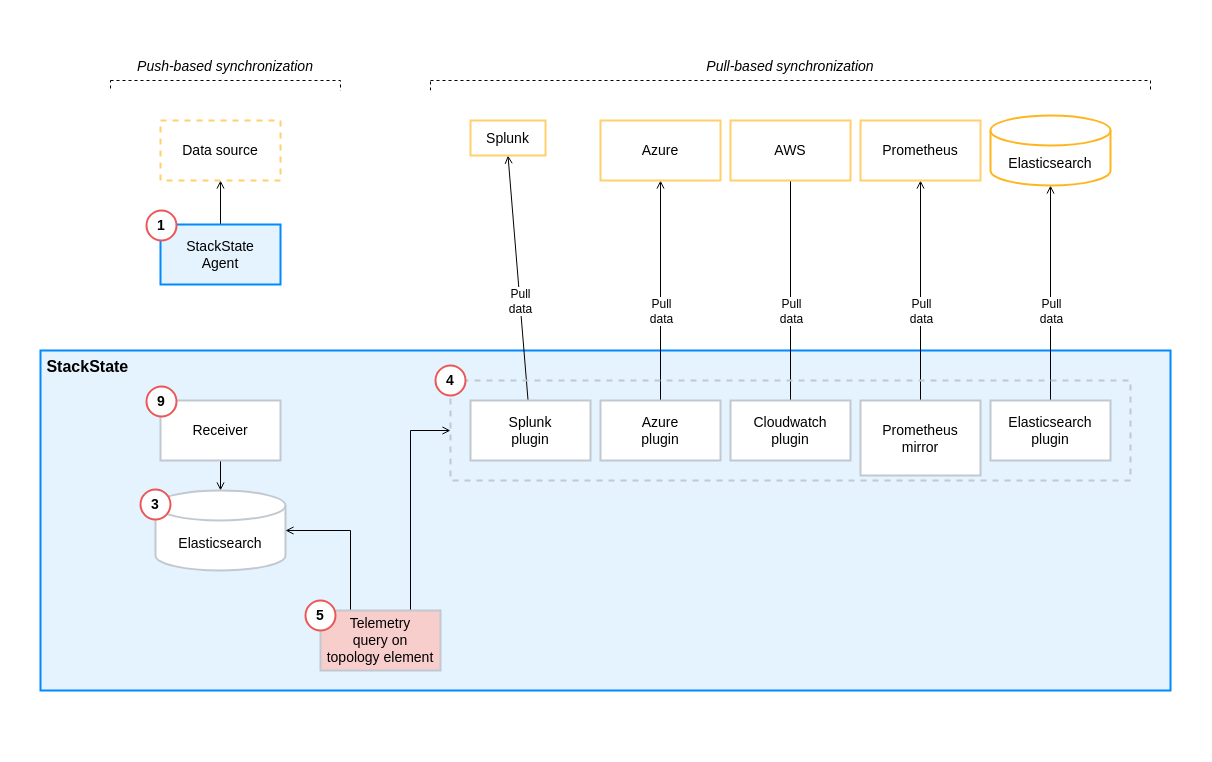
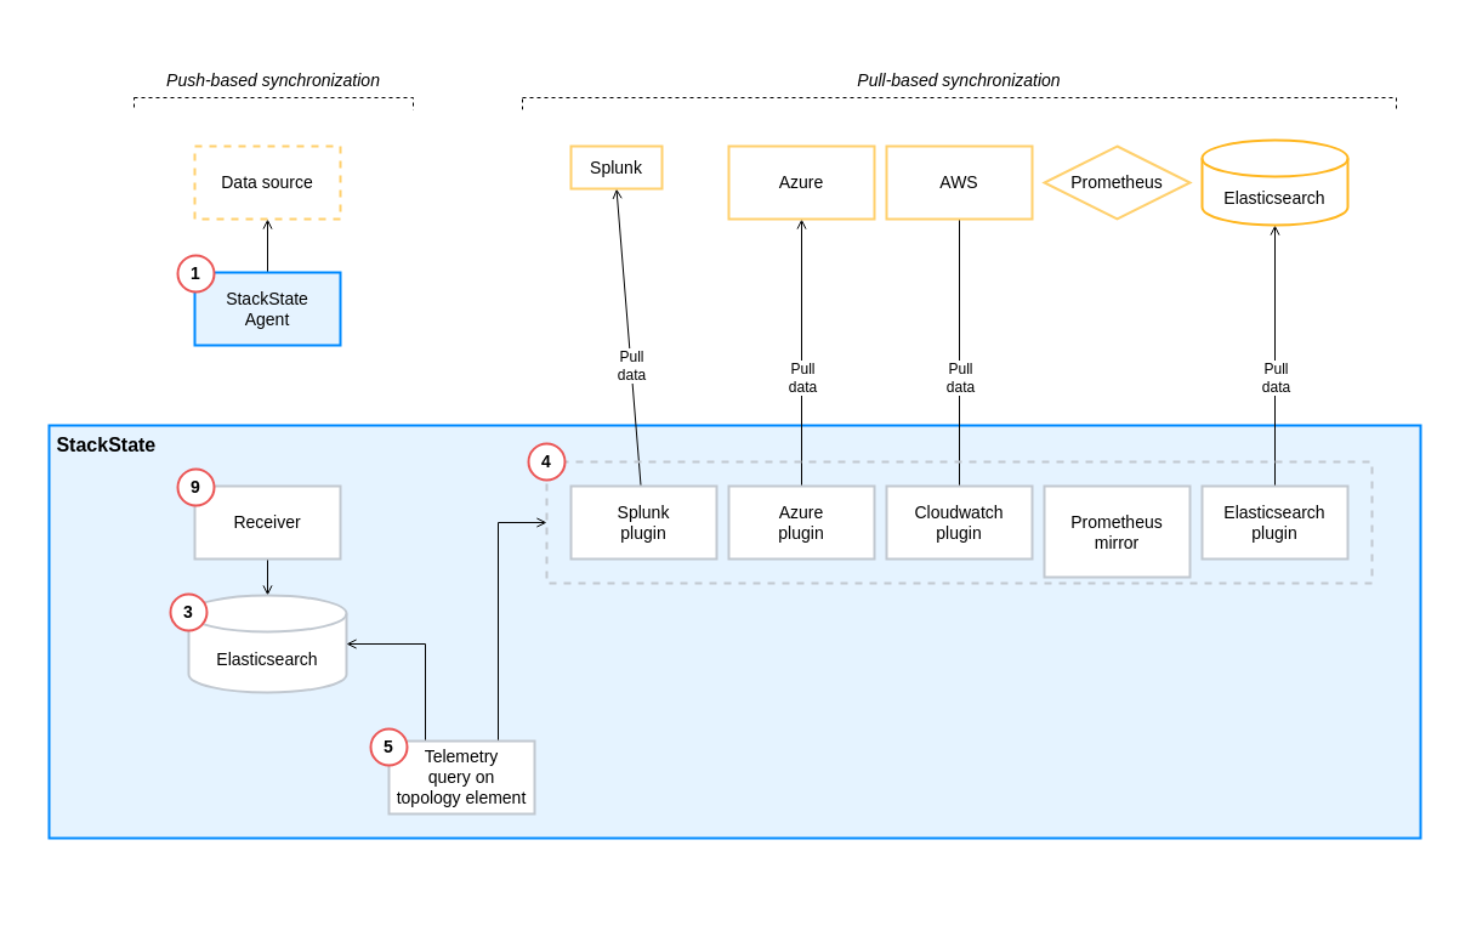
- <mxCell id="32" value="Prometheus" style="rounded=0;whiteSpace=wrap;html=1;strokeWidth=2;strokeColor=#FFD06D;fontSize=14;" parent="1" vertex="1"><mxGeometry x="860" y="120" width="120" height="60" as="geometry" /></mxCell>
+ <mxCell id="32" value="Prometheus" style="rhombus;whiteSpace=wrap;html=1;strokeWidth=2;strokeColor=#FFD06D;fontSize=14;" parent="1" vertex="1"><mxGeometry x="860" y="120" width="120" height="60" as="geometry" /></mxCell>
- <mxCell id="7" style="edgeStyle=none;rounded=0;orthogonalLoop=1;jettySize=auto;html=1;entryX=0.5;entryY=1;entryDx=0;entryDy=0;fontSize=14;endArrow=open;endFill=0;strokeWidth=1;" parent="1" source="9" target="32" edge="1"><mxGeometry relative="1" as="geometry" /></mxCell>
- <mxCell id="8" value="Pull&lt;br&gt;data" style="edgeLabel;html=1;align=center;verticalAlign=middle;resizable=0;points=[];fontSize=12;" parent="7" vertex="1" connectable="0"><mxGeometry x="-0.275" y="-2" relative="1" as="geometry"><mxPoint x="-2" y="-10" as="offset" /></mxGeometry></mxCell>
- <mxCell id="27" value="Telemetry &lt;br&gt;query on &lt;br&gt;topology element" style="rounded=0;whiteSpace=wrap;html=1;strokeColor=#C1C8D0;strokeWidth=2;fontSize=14;fillColor=#f8cecc;" parent="1" vertex="1"><mxGeometry x="320" y="610" width="120" height="60" as="geometry" /></mxCell>
+ <mxCell id="27" value="Telemetry &lt;br&gt;query on &lt;br&gt;topology element" style="rounded=0;whiteSpace=wrap;html=1;strokeColor=#C1C8D0;strokeWidth=2;fontSize=14;" parent="1" vertex="1"><mxGeometry x="320" y="610" width="120" height="60" as="geometry" /></mxCell>
